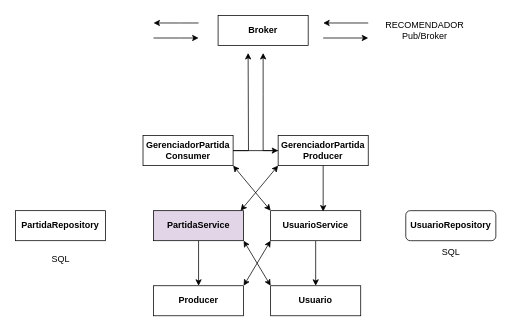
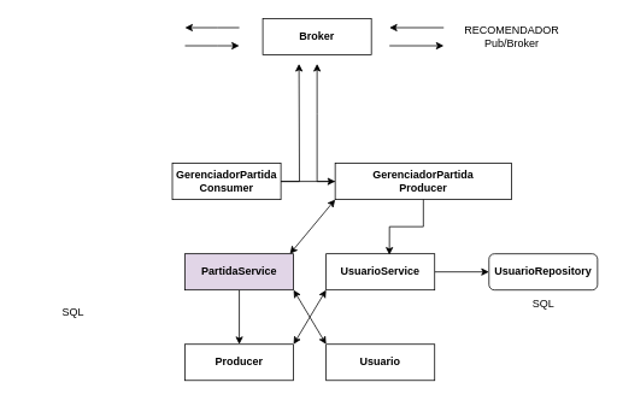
- <mxCell id="11" value="&lt;b&gt;GerenciadorPartida&lt;br&gt;Producer&lt;/b&gt;" style="html=1;whiteSpace=wrap;" vertex="1" parent="1"><mxGeometry x="370" y="180" width="120" height="40" as="geometry" /></mxCell>
+ <mxCell id="11" value="&lt;b&gt;GerenciadorPartida&lt;br&gt;Producer&lt;/b&gt;" style="html=1;whiteSpace=wrap;" vertex="1" parent="1"><mxGeometry x="370" y="180" width="195" height="40" as="geometry" /></mxCell>
- <mxCell id="21" value="" style="endArrow=classic;startArrow=classic;html=1;rounded=0;exitX=1;exitY=1;exitDx=0;exitDy=0;entryX=0;entryY=0;entryDx=0;entryDy=0;" edge="1" parent="1" source="3" target="16"><mxGeometry width="50" height="50" relative="1" as="geometry"><mxPoint x="300" y="270" as="sourcePoint" /><mxPoint x="350" y="220" as="targetPoint" /></mxGeometry></mxCell>
- <mxCell id="27" value="&lt;b&gt;PartidaRepository&lt;/b&gt;" style="html=1;whiteSpace=wrap;" vertex="1" parent="1"><mxGeometry x="20" y="280" width="120" height="40" as="geometry" /></mxCell>
+ <mxCell id="15" style="edgeStyle=orthogonalEdgeStyle;rounded=0;orthogonalLoop=1;jettySize=auto;html=1;entryX=0;entryY=0.5;entryDx=0;entryDy=0;" edge="1" parent="1" source="16" target="26"><mxGeometry relative="1" as="geometry" /></mxCell>
- <mxCell id="14" style="edgeStyle=orthogonalEdgeStyle;rounded=0;orthogonalLoop=1;jettySize=auto;html=1;entryX=0.5;entryY=0;entryDx=0;entryDy=0;" edge="1" parent="1" source="16" target="18"><mxGeometry relative="1" as="geometry" /></mxCell>
